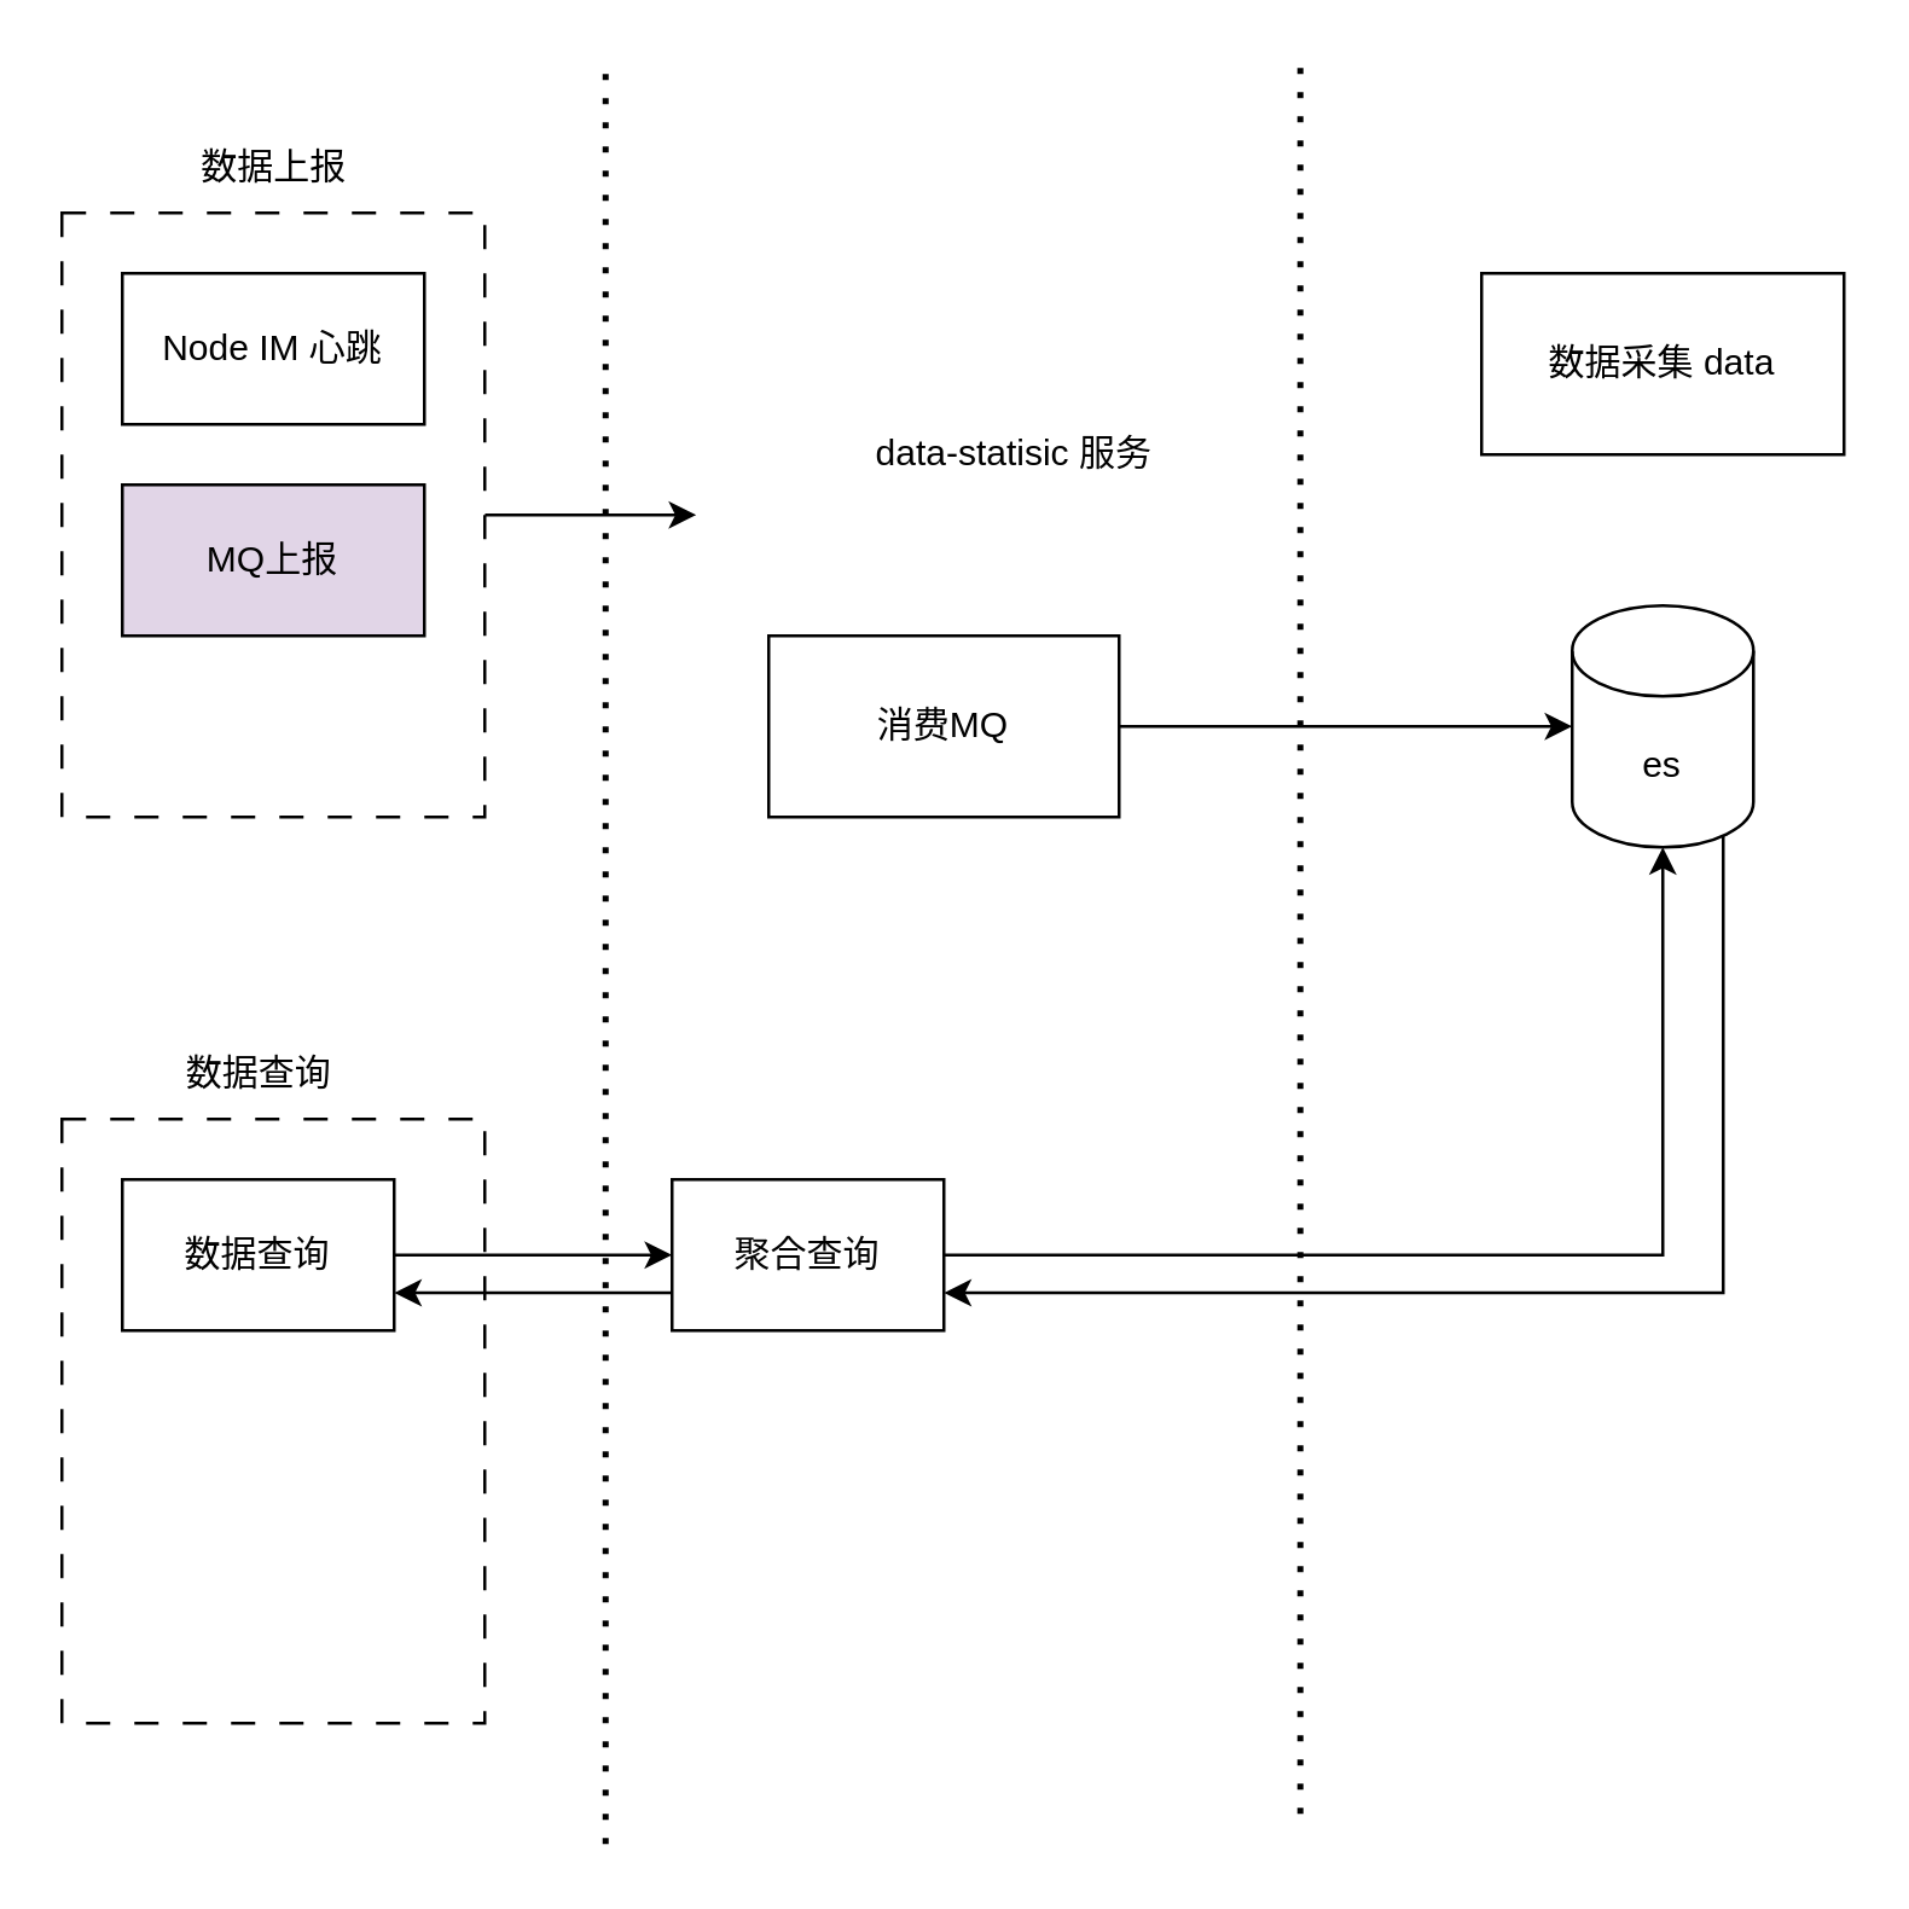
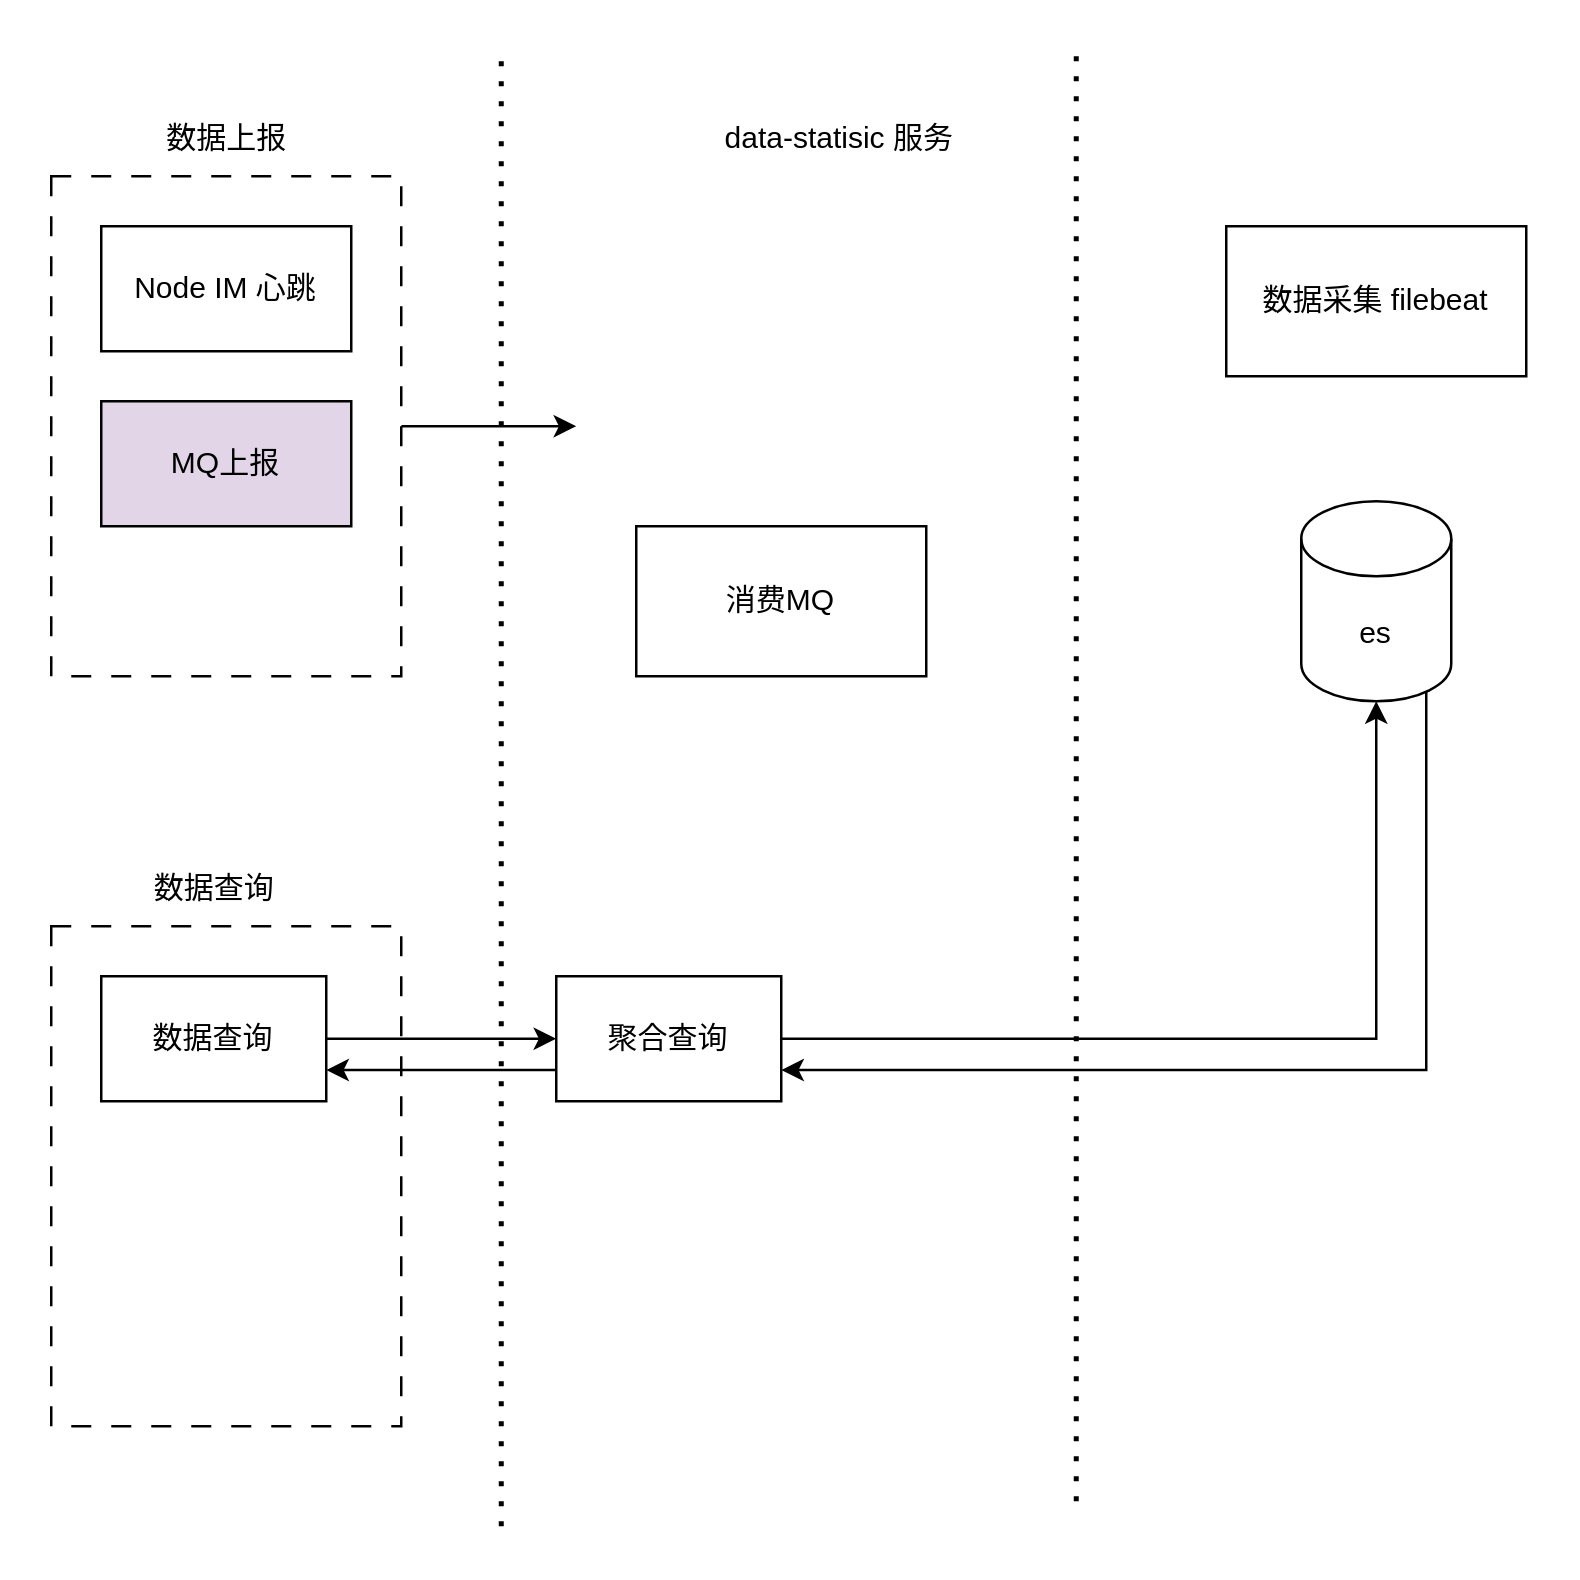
- <mxCell id="11" value="数据采集 data" style="whiteSpace=wrap;html=1;" vertex="1" parent="1"><mxGeometry x="490" y="90" width="120" height="60" as="geometry" /></mxCell>
+ <mxCell id="11" value="数据采集 filebeat" style="whiteSpace=wrap;html=1;" vertex="1" parent="1"><mxGeometry x="490" y="90" width="120" height="60" as="geometry" /></mxCell>
- <mxCell id="8" value="data-statisic 服务" style="text;html=1;align=center;verticalAlign=middle;resizable=0;points=[];autosize=1;strokeColor=none;fillColor=none;" vertex="1" parent="1"><mxGeometry x="280" y="135" width="110" height="30" as="geometry" /></mxCell>
+ <mxCell id="8" value="data-statisic 服务" style="text;html=1;align=center;verticalAlign=middle;resizable=0;points=[];autosize=1;strokeColor=none;fillColor=none;" vertex="1" parent="1"><mxGeometry x="280" y="40" width="110" height="30" as="geometry" /></mxCell>
- <mxCell id="14" value="" style="edgeStyle=none;orthogonalLoop=1;jettySize=auto;html=1;rounded=0;exitX=1;exitY=0.5;exitDx=0;exitDy=0;entryX=0;entryY=0.5;entryDx=0;entryDy=0;entryPerimeter=0;" edge="1" parent="1" source="10" target="13"><mxGeometry width="80" relative="1" as="geometry"><mxPoint x="510" y="430" as="sourcePoint" /><mxPoint x="590" y="430" as="targetPoint" /><Array as="points" /></mxGeometry></mxCell>
